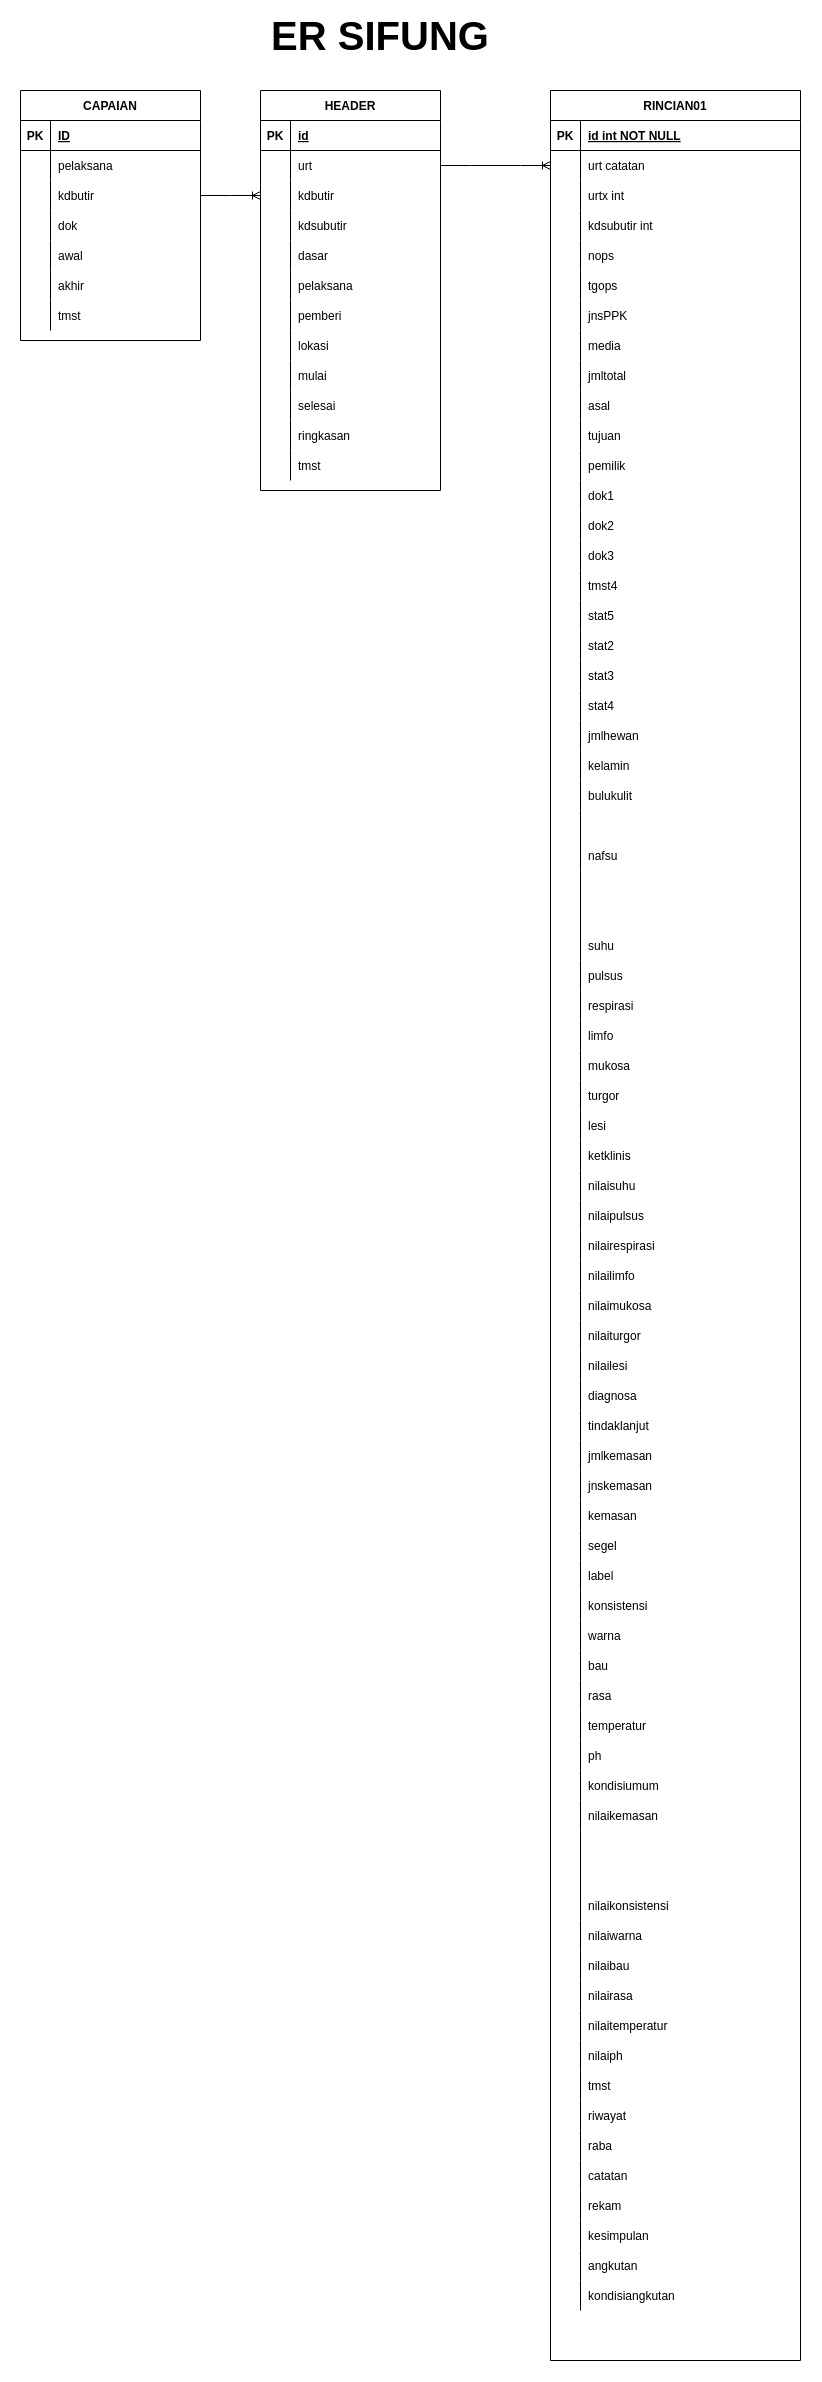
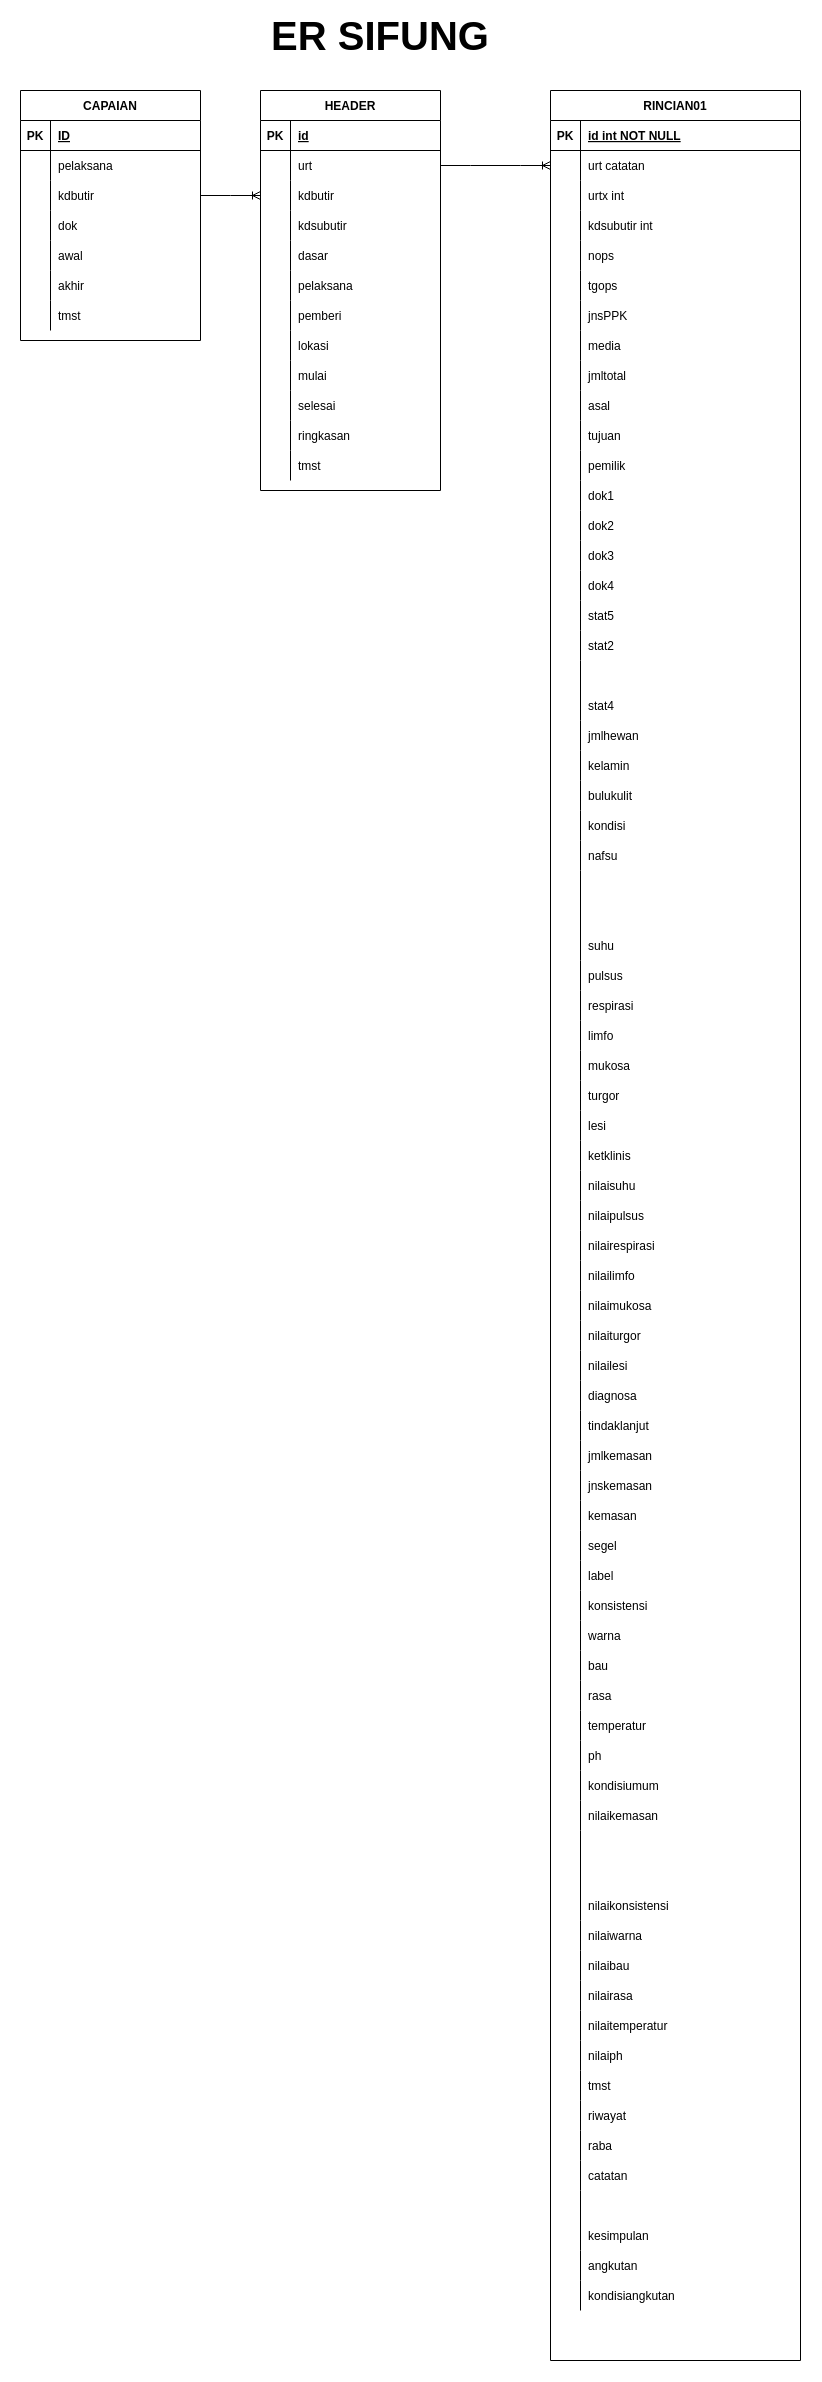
- <mxCell id="50" value="tmst4" style="shape=partialRectangle;overflow=hidden;connectable=0;fillColor=none;top=0;left=0;bottom=0;right=0;align=left;spacingLeft=6;" vertex="1" parent="48"><mxGeometry x="30" width="220" height="30" as="geometry"><mxRectangle width="220" height="30" as="alternateBounds" /></mxGeometry></mxCell>
+ <mxCell id="50" value="dok4" style="shape=partialRectangle;overflow=hidden;connectable=0;fillColor=none;top=0;left=0;bottom=0;right=0;align=left;spacingLeft=6;" vertex="1" parent="48"><mxGeometry x="30" width="220" height="30" as="geometry"><mxRectangle width="220" height="30" as="alternateBounds" /></mxGeometry></mxCell>
- <mxCell id="59" value="stat3" style="shape=partialRectangle;overflow=hidden;connectable=0;fillColor=none;top=0;left=0;bottom=0;right=0;align=left;spacingLeft=6;" vertex="1" parent="57"><mxGeometry x="30" width="220" height="30" as="geometry"><mxRectangle width="220" height="30" as="alternateBounds" /></mxGeometry></mxCell>
+ <mxCell id="74" value="kondisi" style="shape=partialRectangle;overflow=hidden;connectable=0;fillColor=none;top=0;left=0;bottom=0;right=0;align=left;spacingLeft=6;" vertex="1" parent="72"><mxGeometry x="30" width="220" height="30" as="geometry"><mxRectangle width="220" height="30" as="alternateBounds" /></mxGeometry></mxCell>
- <mxCell id="208" value="rekam" style="shape=partialRectangle;overflow=hidden;connectable=0;fillColor=none;top=0;left=0;bottom=0;right=0;align=left;spacingLeft=6;" vertex="1" parent="206"><mxGeometry x="30" width="220" height="30" as="geometry"><mxRectangle width="220" height="30" as="alternateBounds" /></mxGeometry></mxCell>
